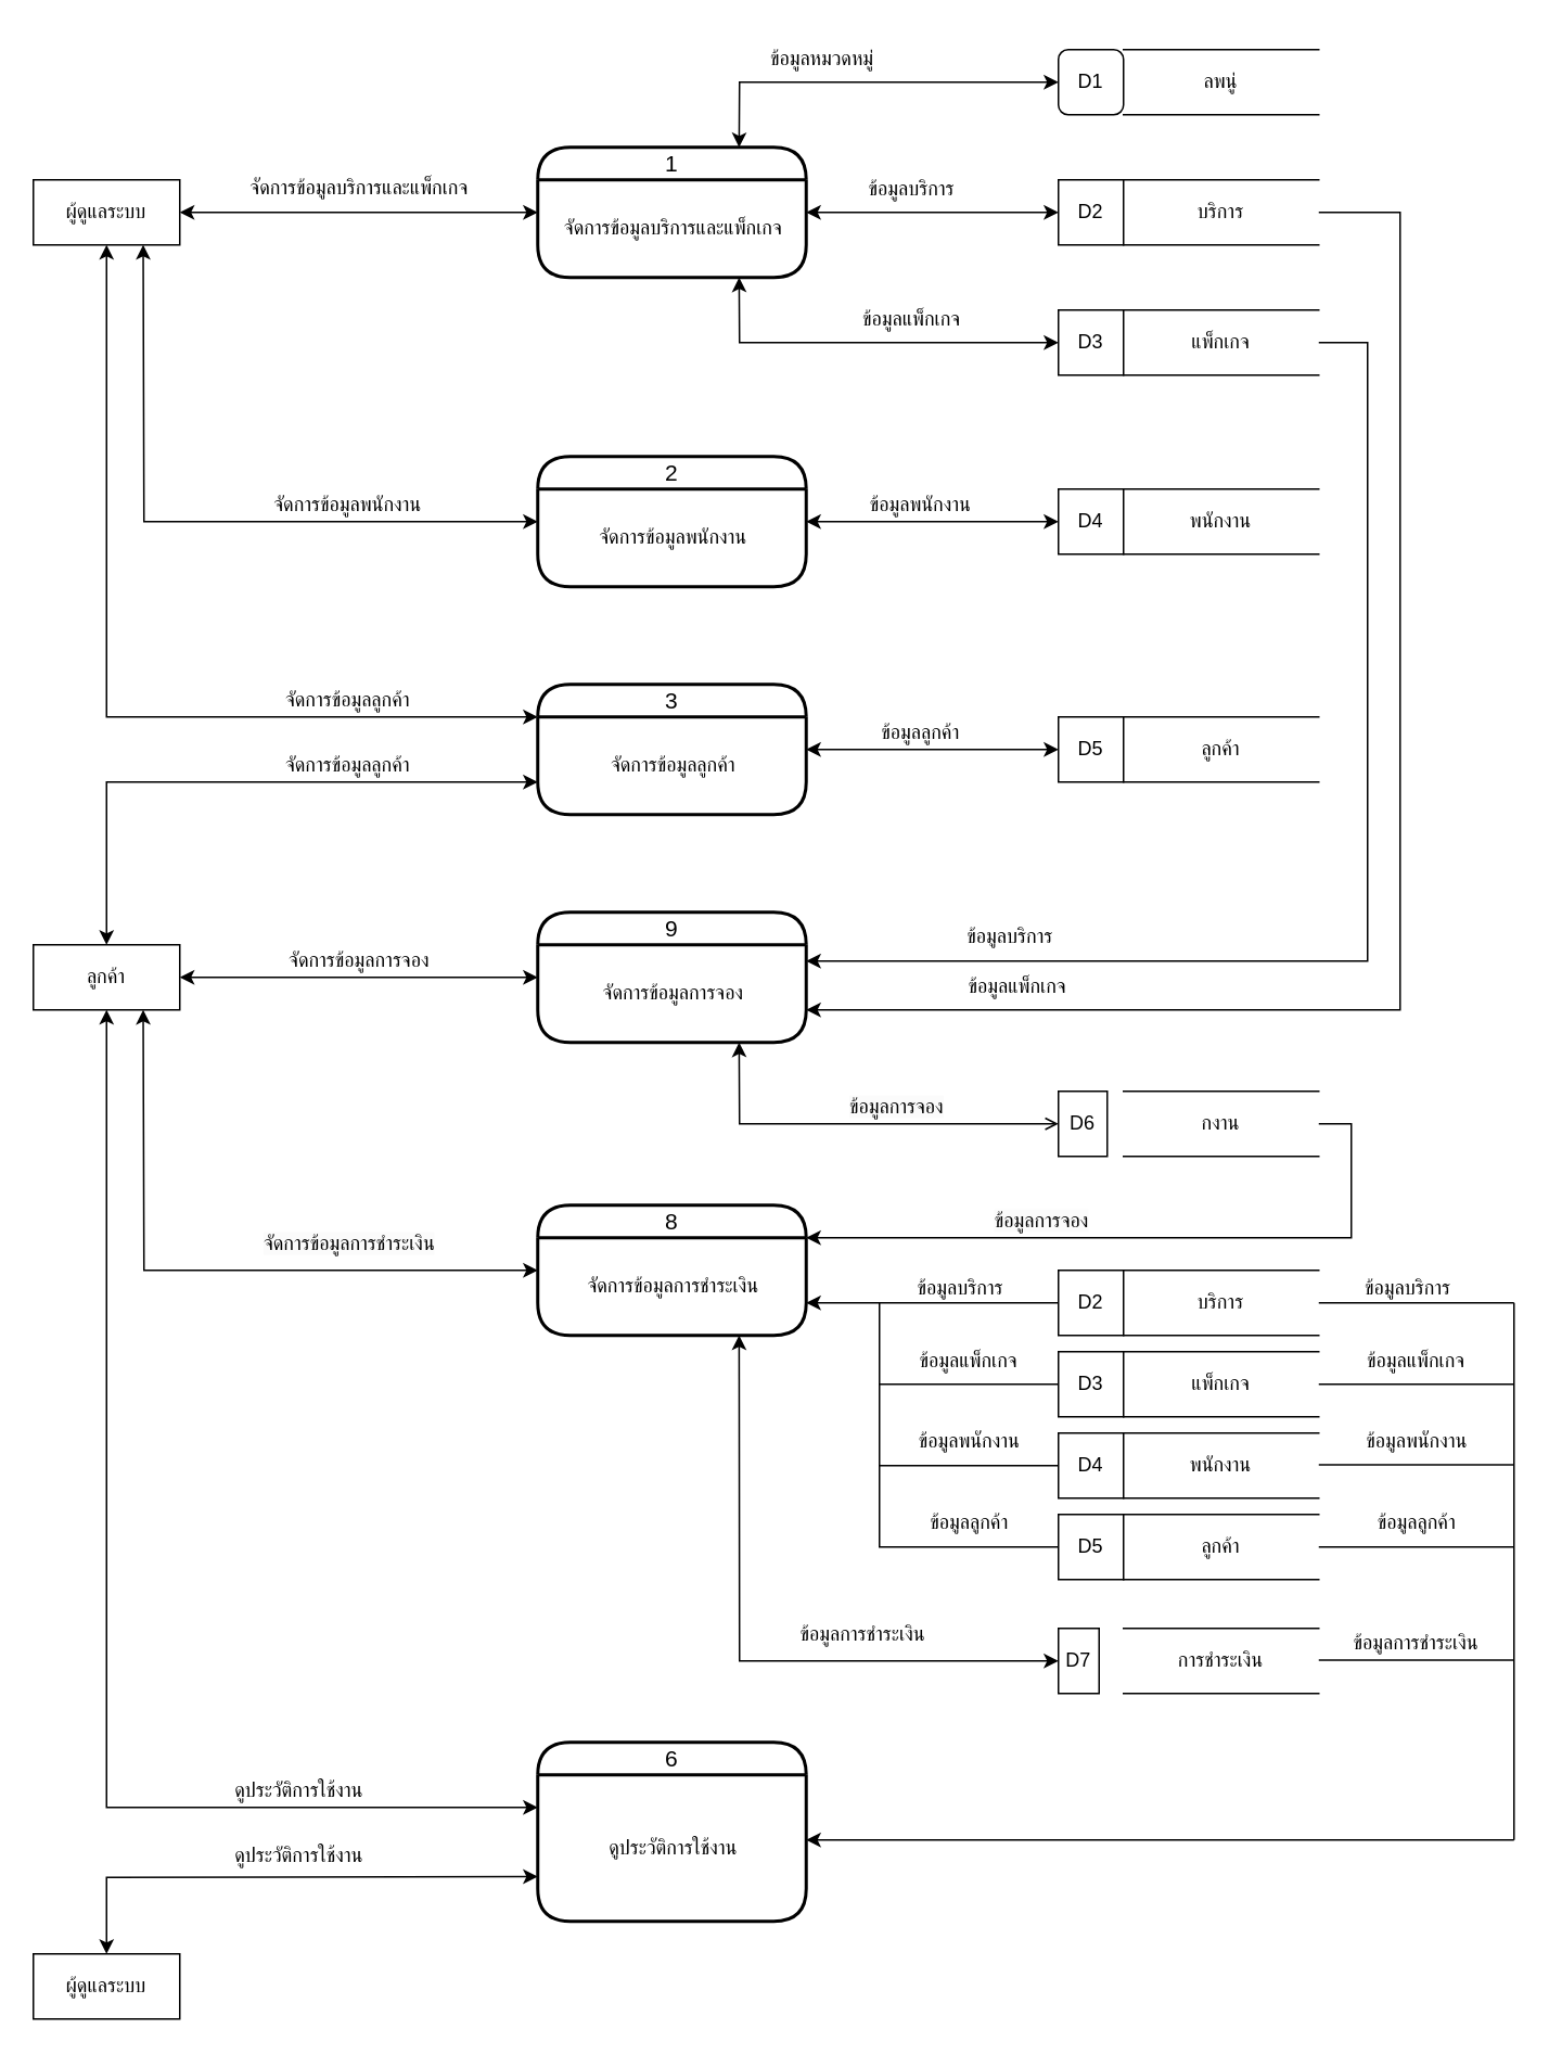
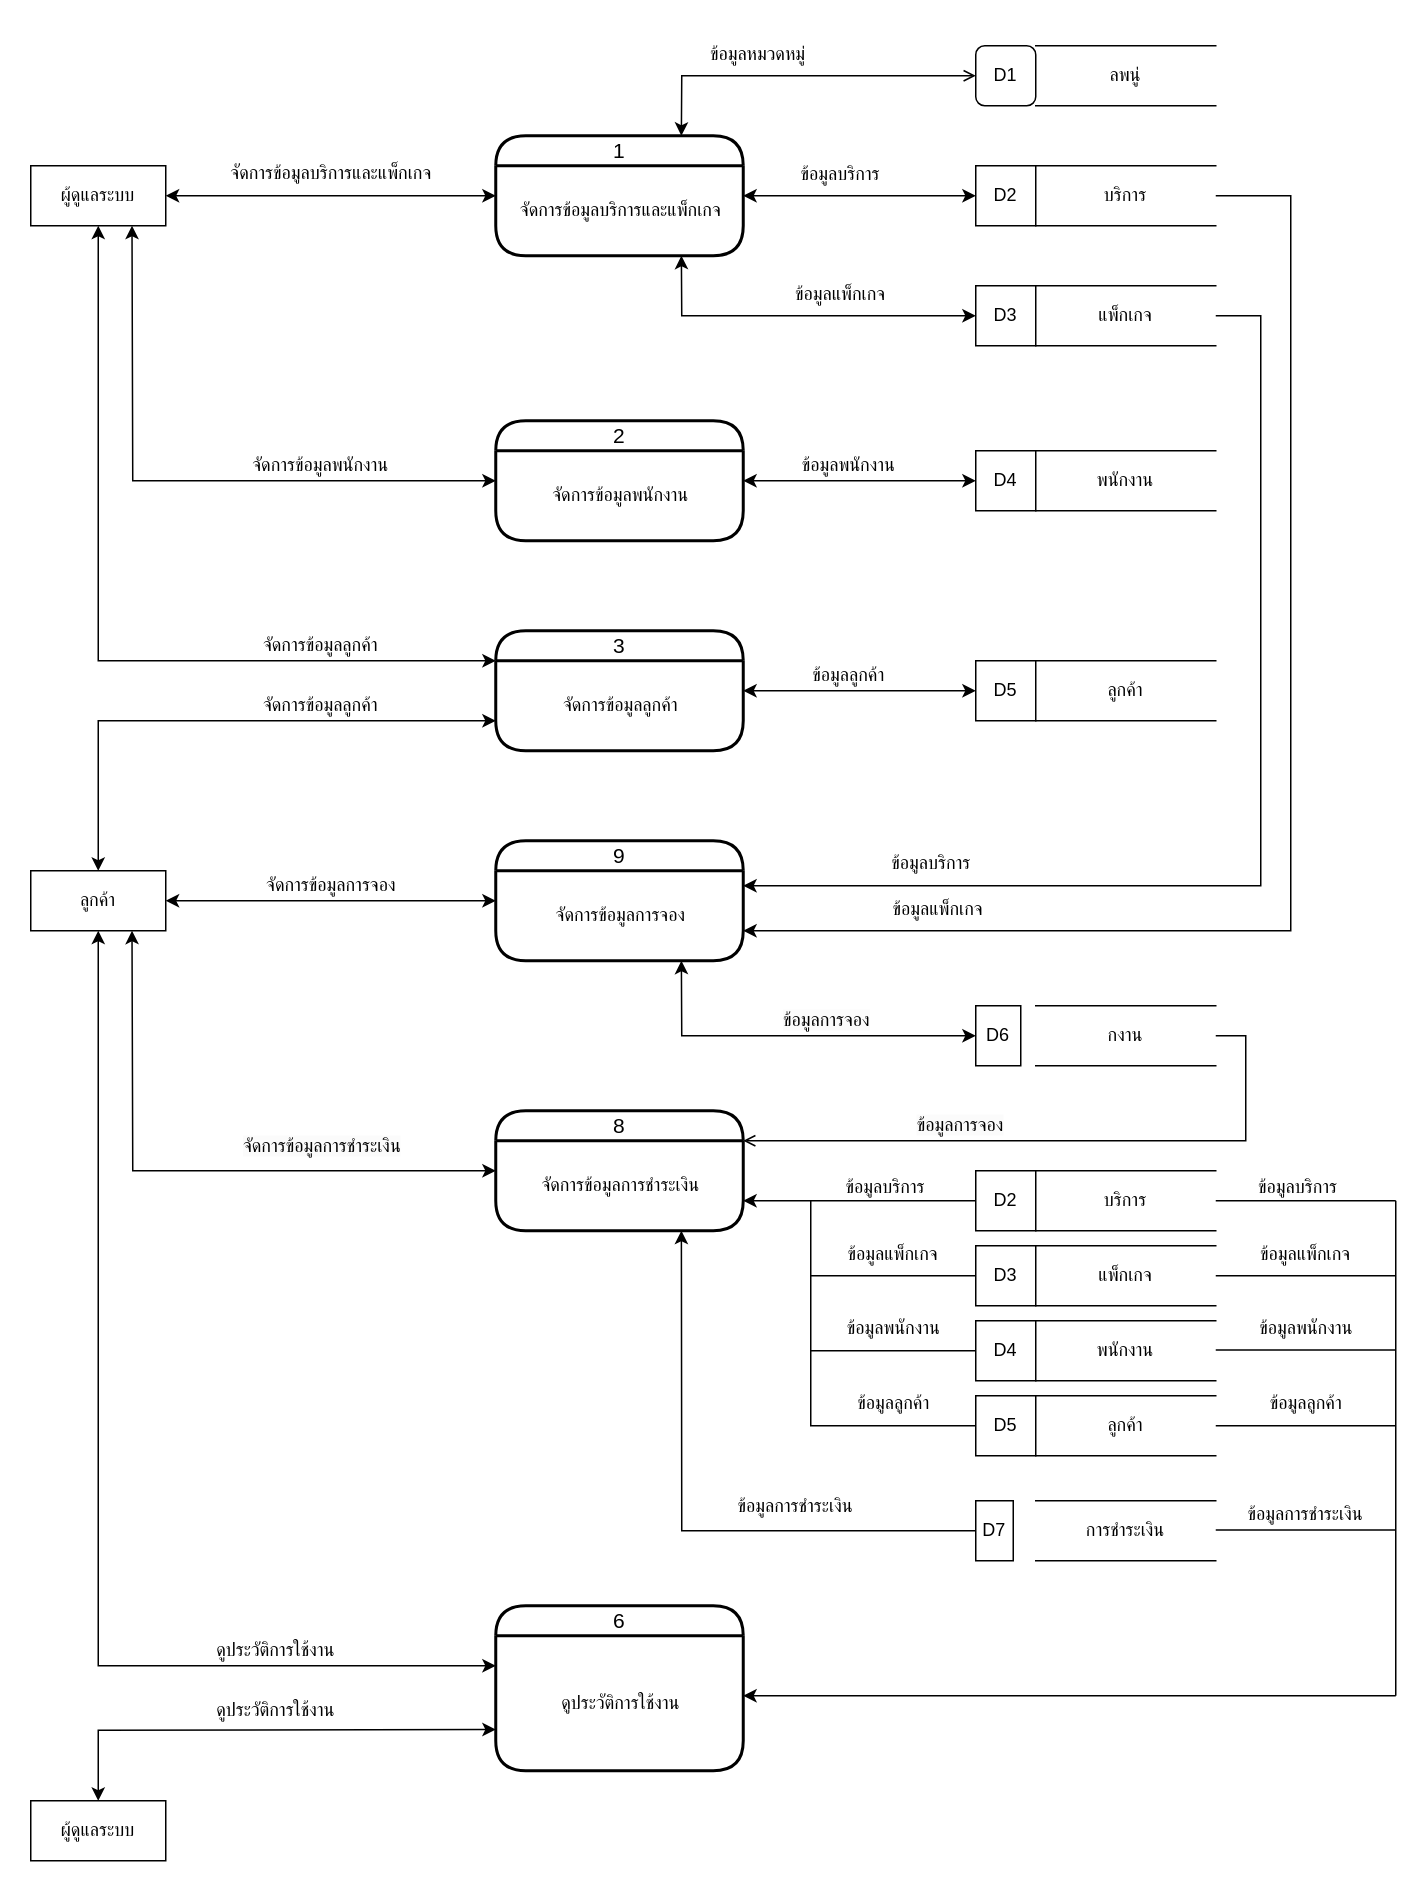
- <mxCell id="11" value="" style="endArrow=classic;startArrow=classic;html=1;rounded=0;exitX=0.75;exitY=0;exitDx=0;exitDy=0;entryX=0;entryY=0.5;entryDx=0;entryDy=0;" edge="1" parent="1" source="3" target="6"><mxGeometry width="50" height="50" relative="1" as="geometry"><mxPoint x="470" y="80" as="sourcePoint" /><mxPoint x="520" y="30" as="targetPoint" /><Array as="points"><mxPoint x="454" y="50" /></Array></mxGeometry></mxCell>
+ <mxCell id="11" value="" style="endArrow=open;startArrow=classic;html=1;rounded=0;exitX=0.75;exitY=0;exitDx=0;exitDy=0;entryX=0;entryY=0.5;entryDx=0;entryDy=0;" edge="1" parent="1" source="3" target="6"><mxGeometry width="50" height="50" relative="1" as="geometry"><mxPoint x="470" y="80" as="sourcePoint" /><mxPoint x="520" y="30" as="targetPoint" /><Array as="points"><mxPoint x="454" y="50" /></Array></mxGeometry></mxCell>
- <mxCell id="46" value="" style="endArrow=open;startArrow=classic;html=1;rounded=0;exitX=0.75;exitY=1;exitDx=0;exitDy=0;entryX=0;entryY=0.5;entryDx=0;entryDy=0;" edge="1" parent="1" source="38" target="48"><mxGeometry width="50" height="50" relative="1" as="geometry"><mxPoint x="460" y="660" as="sourcePoint" /><mxPoint x="570" y="580" as="targetPoint" /><Array as="points"><mxPoint x="454" y="690" /></Array></mxGeometry></mxCell>
+ <mxCell id="46" value="" style="endArrow=classic;startArrow=classic;html=1;rounded=0;exitX=0.75;exitY=1;exitDx=0;exitDy=0;entryX=0;entryY=0.5;entryDx=0;entryDy=0;" edge="1" parent="1" source="38" target="48"><mxGeometry width="50" height="50" relative="1" as="geometry"><mxPoint x="460" y="660" as="sourcePoint" /><mxPoint x="570" y="580" as="targetPoint" /><Array as="points"><mxPoint x="454" y="690" /></Array></mxGeometry></mxCell>
- <mxCell id="54" value="" style="endArrow=classic;html=1;rounded=0;entryX=1;entryY=0.25;entryDx=0;entryDy=0;exitX=1;exitY=0.5;exitDx=0;exitDy=0;" edge="1" parent="1" source="47" target="50"><mxGeometry width="50" height="50" relative="1" as="geometry"><mxPoint x="730" y="770" as="sourcePoint" /><mxPoint x="520" y="770" as="targetPoint" /><Array as="points"><mxPoint x="830" y="690" /><mxPoint x="830" y="760" /></Array></mxGeometry></mxCell>
+ <mxCell id="54" value="" style="endArrow=open;html=1;rounded=0;entryX=1;entryY=0.25;entryDx=0;entryDy=0;exitX=1;exitY=0.5;exitDx=0;exitDy=0;" edge="1" parent="1" source="47" target="50"><mxGeometry width="50" height="50" relative="1" as="geometry"><mxPoint x="730" y="770" as="sourcePoint" /><mxPoint x="520" y="770" as="targetPoint" /><Array as="points"><mxPoint x="830" y="690" /><mxPoint x="830" y="760" /></Array></mxGeometry></mxCell>
- <mxCell id="74" value="" style="endArrow=classic;startArrow=classic;html=1;rounded=0;exitX=0.75;exitY=1;exitDx=0;exitDy=0;entryX=0;entryY=0.5;entryDx=0;entryDy=0;" edge="1" parent="1" source="50" target="73"><mxGeometry width="50" height="50" relative="1" as="geometry"><mxPoint x="440" y="850" as="sourcePoint" /><mxPoint x="500" y="840" as="targetPoint" /><Array as="points"><mxPoint x="454" y="1020" /></Array></mxGeometry></mxCell>
+ <mxCell id="74" value="" style="endArrow=none;startArrow=classic;html=1;rounded=0;exitX=0.75;exitY=1;exitDx=0;exitDy=0;entryX=0;entryY=0.5;entryDx=0;entryDy=0;" edge="1" parent="1" source="50" target="73"><mxGeometry width="50" height="50" relative="1" as="geometry"><mxPoint x="440" y="850" as="sourcePoint" /><mxPoint x="500" y="840" as="targetPoint" /><Array as="points"><mxPoint x="454" y="1020" /></Array></mxGeometry></mxCell>
